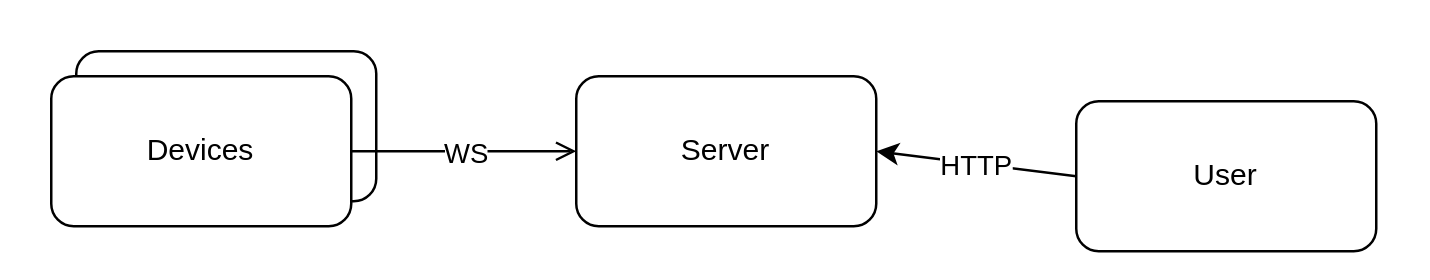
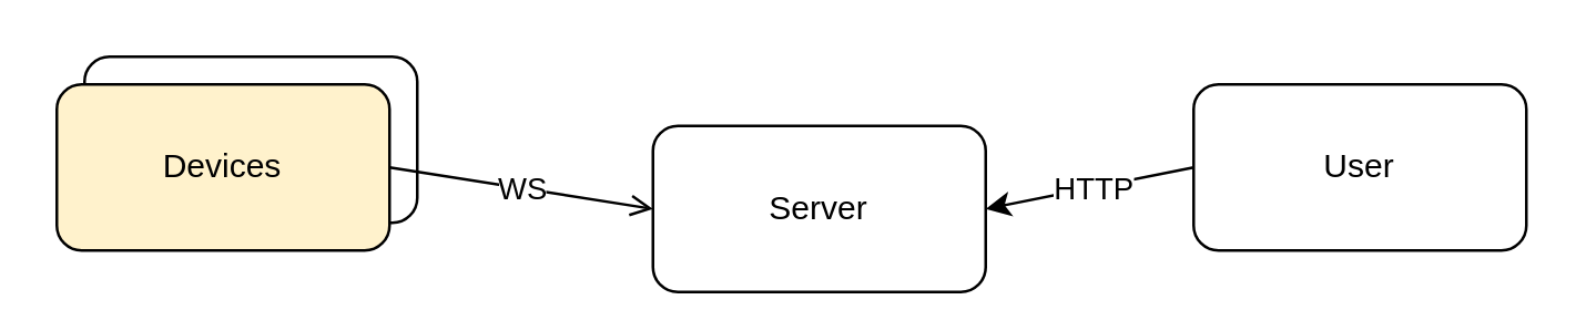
- <mxCell id="3" value="Devices" style="rounded=1;whiteSpace=wrap;html=1;" vertex="1" parent="1"><mxGeometry x="20" y="30" width="120" height="60" as="geometry" /></mxCell>
+ <mxCell id="3" value="Devices" style="rounded=1;whiteSpace=wrap;html=1;fillColor=#fff2cc;" vertex="1" parent="1"><mxGeometry x="20" y="30" width="120" height="60" as="geometry" /></mxCell>
- <mxCell id="4" value="Server" style="rounded=1;whiteSpace=wrap;html=1;" vertex="1" parent="1"><mxGeometry x="230" y="30" width="120" height="60" as="geometry" /></mxCell>
+ <mxCell id="4" value="Server" style="rounded=1;whiteSpace=wrap;html=1;" vertex="1" parent="1"><mxGeometry x="235" y="45" width="120" height="60" as="geometry" /></mxCell>
- <mxCell id="5" value="User" style="rounded=1;whiteSpace=wrap;html=1;" vertex="1" parent="1"><mxGeometry x="430" y="40" width="120" height="60" as="geometry" /></mxCell>
+ <mxCell id="5" value="User" style="rounded=1;whiteSpace=wrap;html=1;" vertex="1" parent="1"><mxGeometry x="430" y="30" width="120" height="60" as="geometry" /></mxCell>
